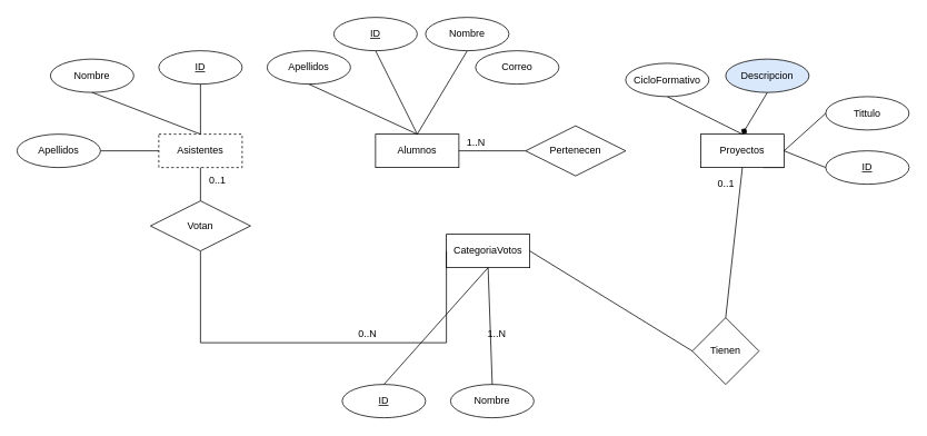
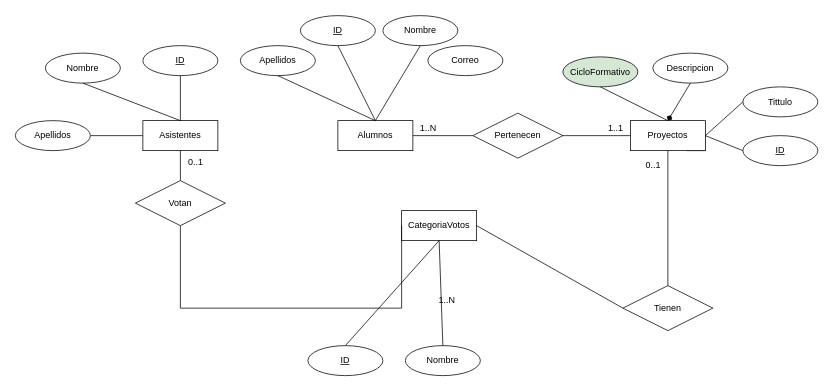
- <mxCell id="18" value="Descripcion" style="ellipse;whiteSpace=wrap;html=1;align=center;fillColor=#dae8fc;" vertex="1" parent="1"><mxGeometry x="870" y="70" width="100" height="40" as="geometry" /></mxCell>
+ <mxCell id="18" value="Descripcion" style="ellipse;whiteSpace=wrap;html=1;align=center;" vertex="1" parent="1"><mxGeometry x="870" y="70" width="100" height="40" as="geometry" /></mxCell>
- <mxCell id="20" value="CicloFormativo" style="ellipse;whiteSpace=wrap;html=1;align=center;" vertex="1" parent="1"><mxGeometry x="750" y="75" width="100" height="40" as="geometry" /></mxCell>
+ <mxCell id="20" value="CicloFormativo" style="ellipse;whiteSpace=wrap;html=1;align=center;fillColor=#d5e8d4;" vertex="1" parent="1"><mxGeometry x="750" y="75" width="100" height="40" as="geometry" /></mxCell>
+ <mxCell id="44" value="1..1" style="text;html=1;align=center;verticalAlign=middle;resizable=0;points=[];autosize=1;" vertex="1" parent="1"><mxGeometry x="800" y="160" width="40" height="20" as="geometry" /></mxCell>
- <mxCell id="2" value="Asistentes" style="whiteSpace=wrap;html=1;align=center;dashed=1;" vertex="1" parent="1"><mxGeometry x="190" y="160" width="100" height="40" as="geometry" /></mxCell>
+ <mxCell id="2" value="Asistentes" style="whiteSpace=wrap;html=1;align=center;" vertex="1" parent="1"><mxGeometry x="190" y="160" width="100" height="40" as="geometry" /></mxCell>
+ <mxCell id="40" value="" style="endArrow=none;html=1;rounded=0;exitX=0;exitY=0.5;exitDx=0;exitDy=0;entryX=1;entryY=0.5;entryDx=0;entryDy=0;" edge="1" parent="1" source="5" target="34"><mxGeometry relative="1" as="geometry"><mxPoint x="850" y="179.5" as="sourcePoint" /><mxPoint x="760" y="179.5" as="targetPoint" /></mxGeometry></mxCell>
- <mxCell id="46" value="0..N" style="text;html=1;align=center;verticalAlign=middle;resizable=0;points=[];autosize=1;" vertex="1" parent="1"><mxGeometry x="420" y="390" width="40" height="20" as="geometry" /></mxCell>
- <mxCell id="35" value="&lt;div&gt;Tienen&lt;/div&gt;" style="shape=rhombus;perimeter=rhombusPerimeter;whiteSpace=wrap;html=1;align=center;" vertex="1" parent="1"><mxGeometry x="830" y="380" width="80" height="80" as="geometry" /></mxCell>
+ <mxCell id="35" value="&lt;div&gt;Tienen&lt;/div&gt;" style="shape=rhombus;perimeter=rhombusPerimeter;whiteSpace=wrap;html=1;align=center;" vertex="1" parent="1"><mxGeometry x="830" y="380" width="120" height="60" as="geometry" /></mxCell>
